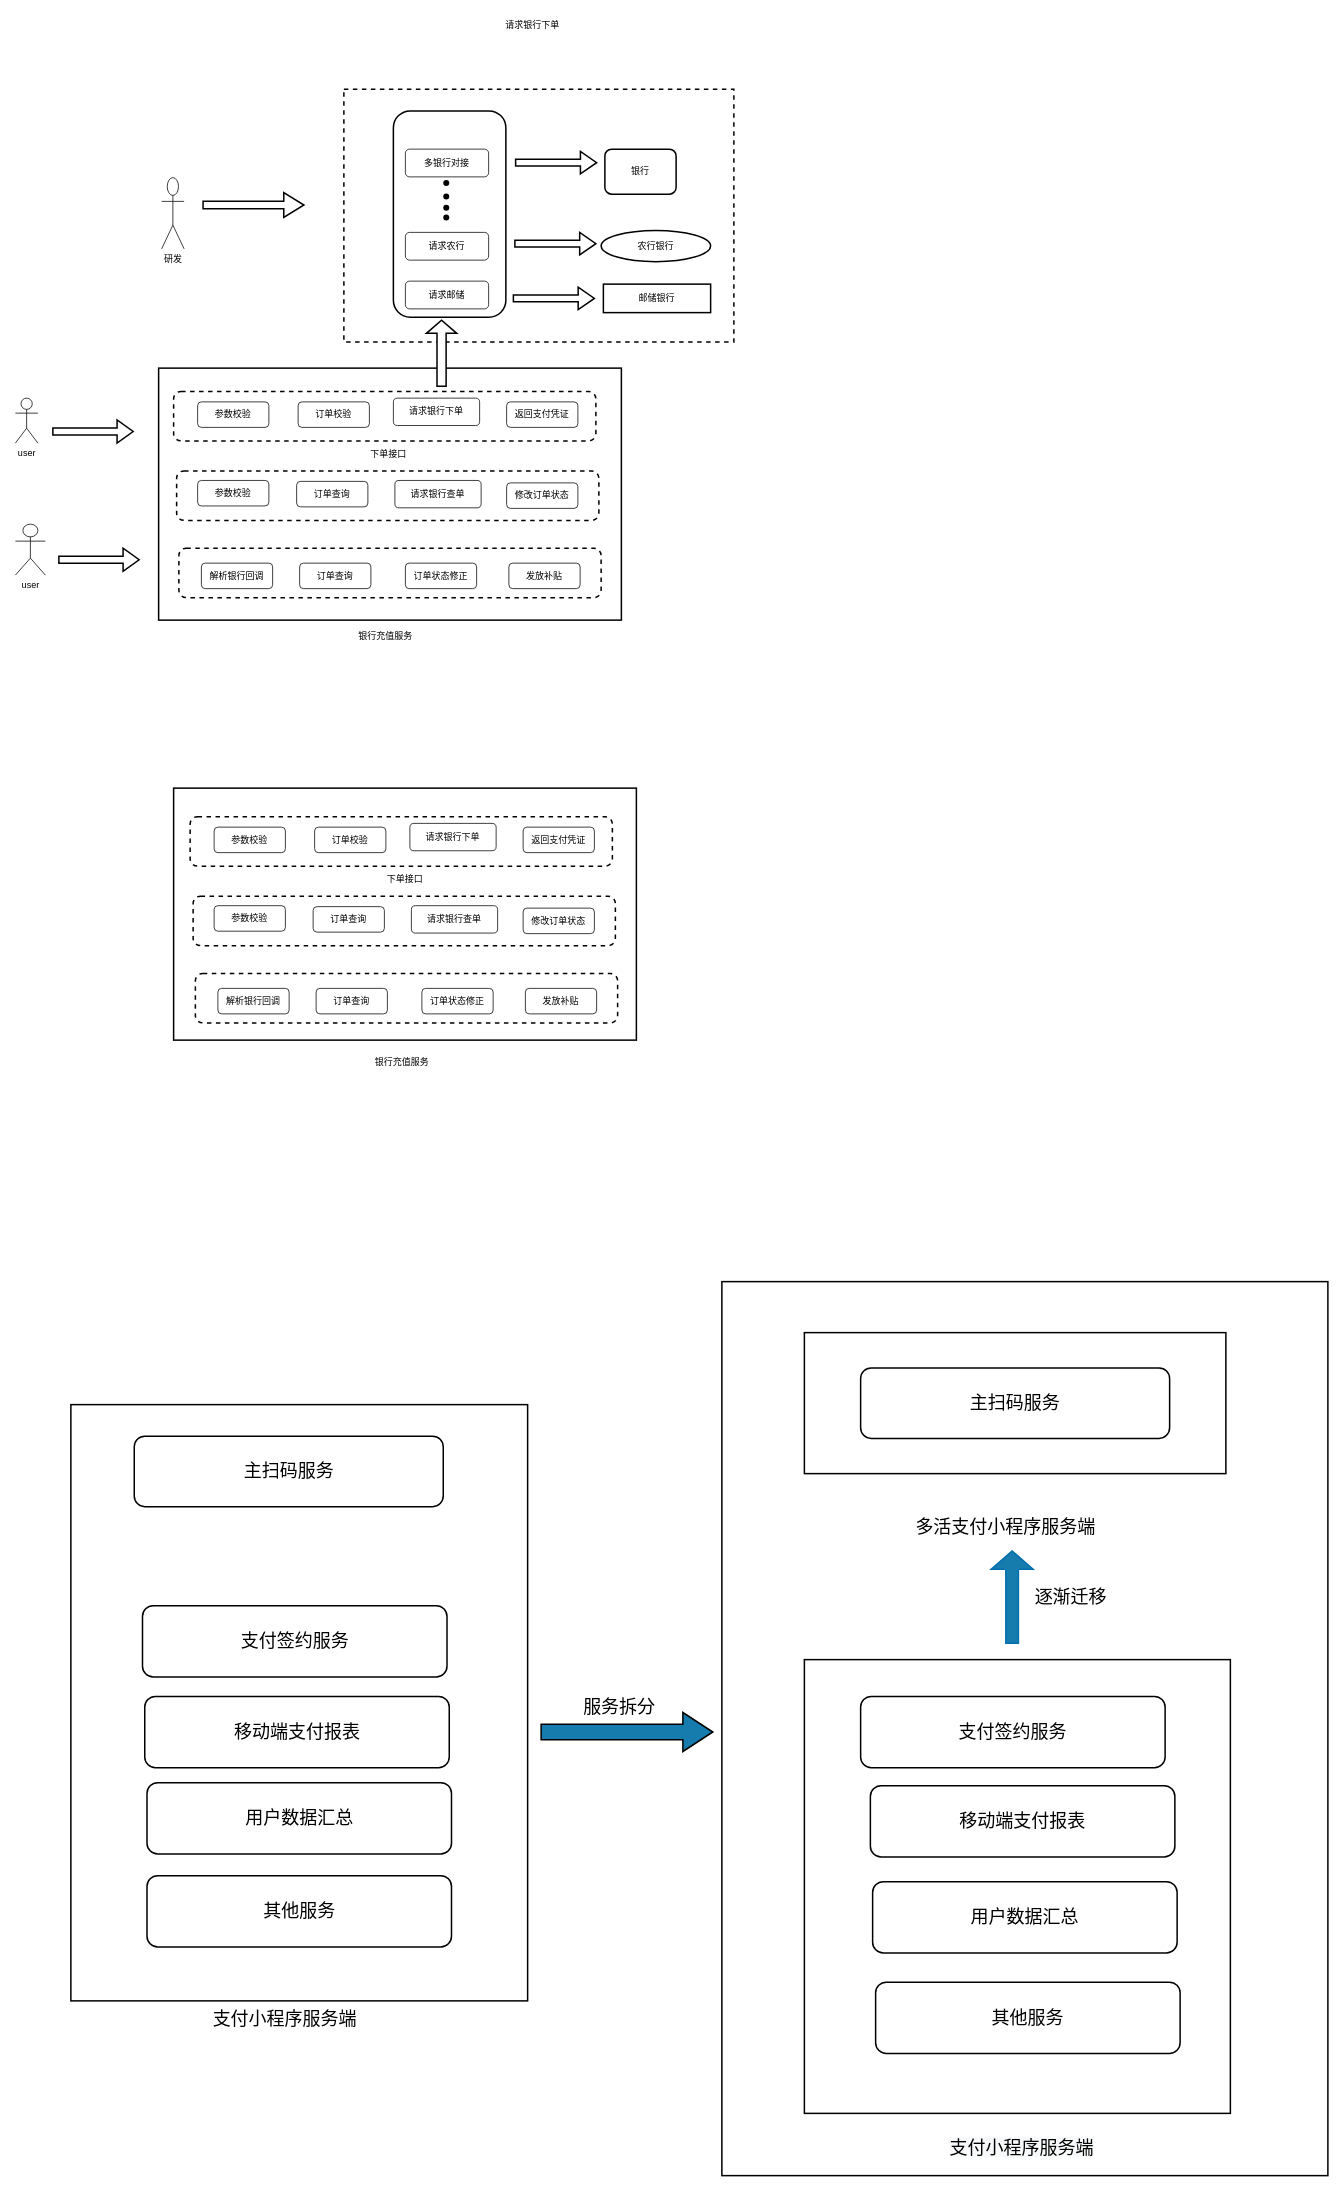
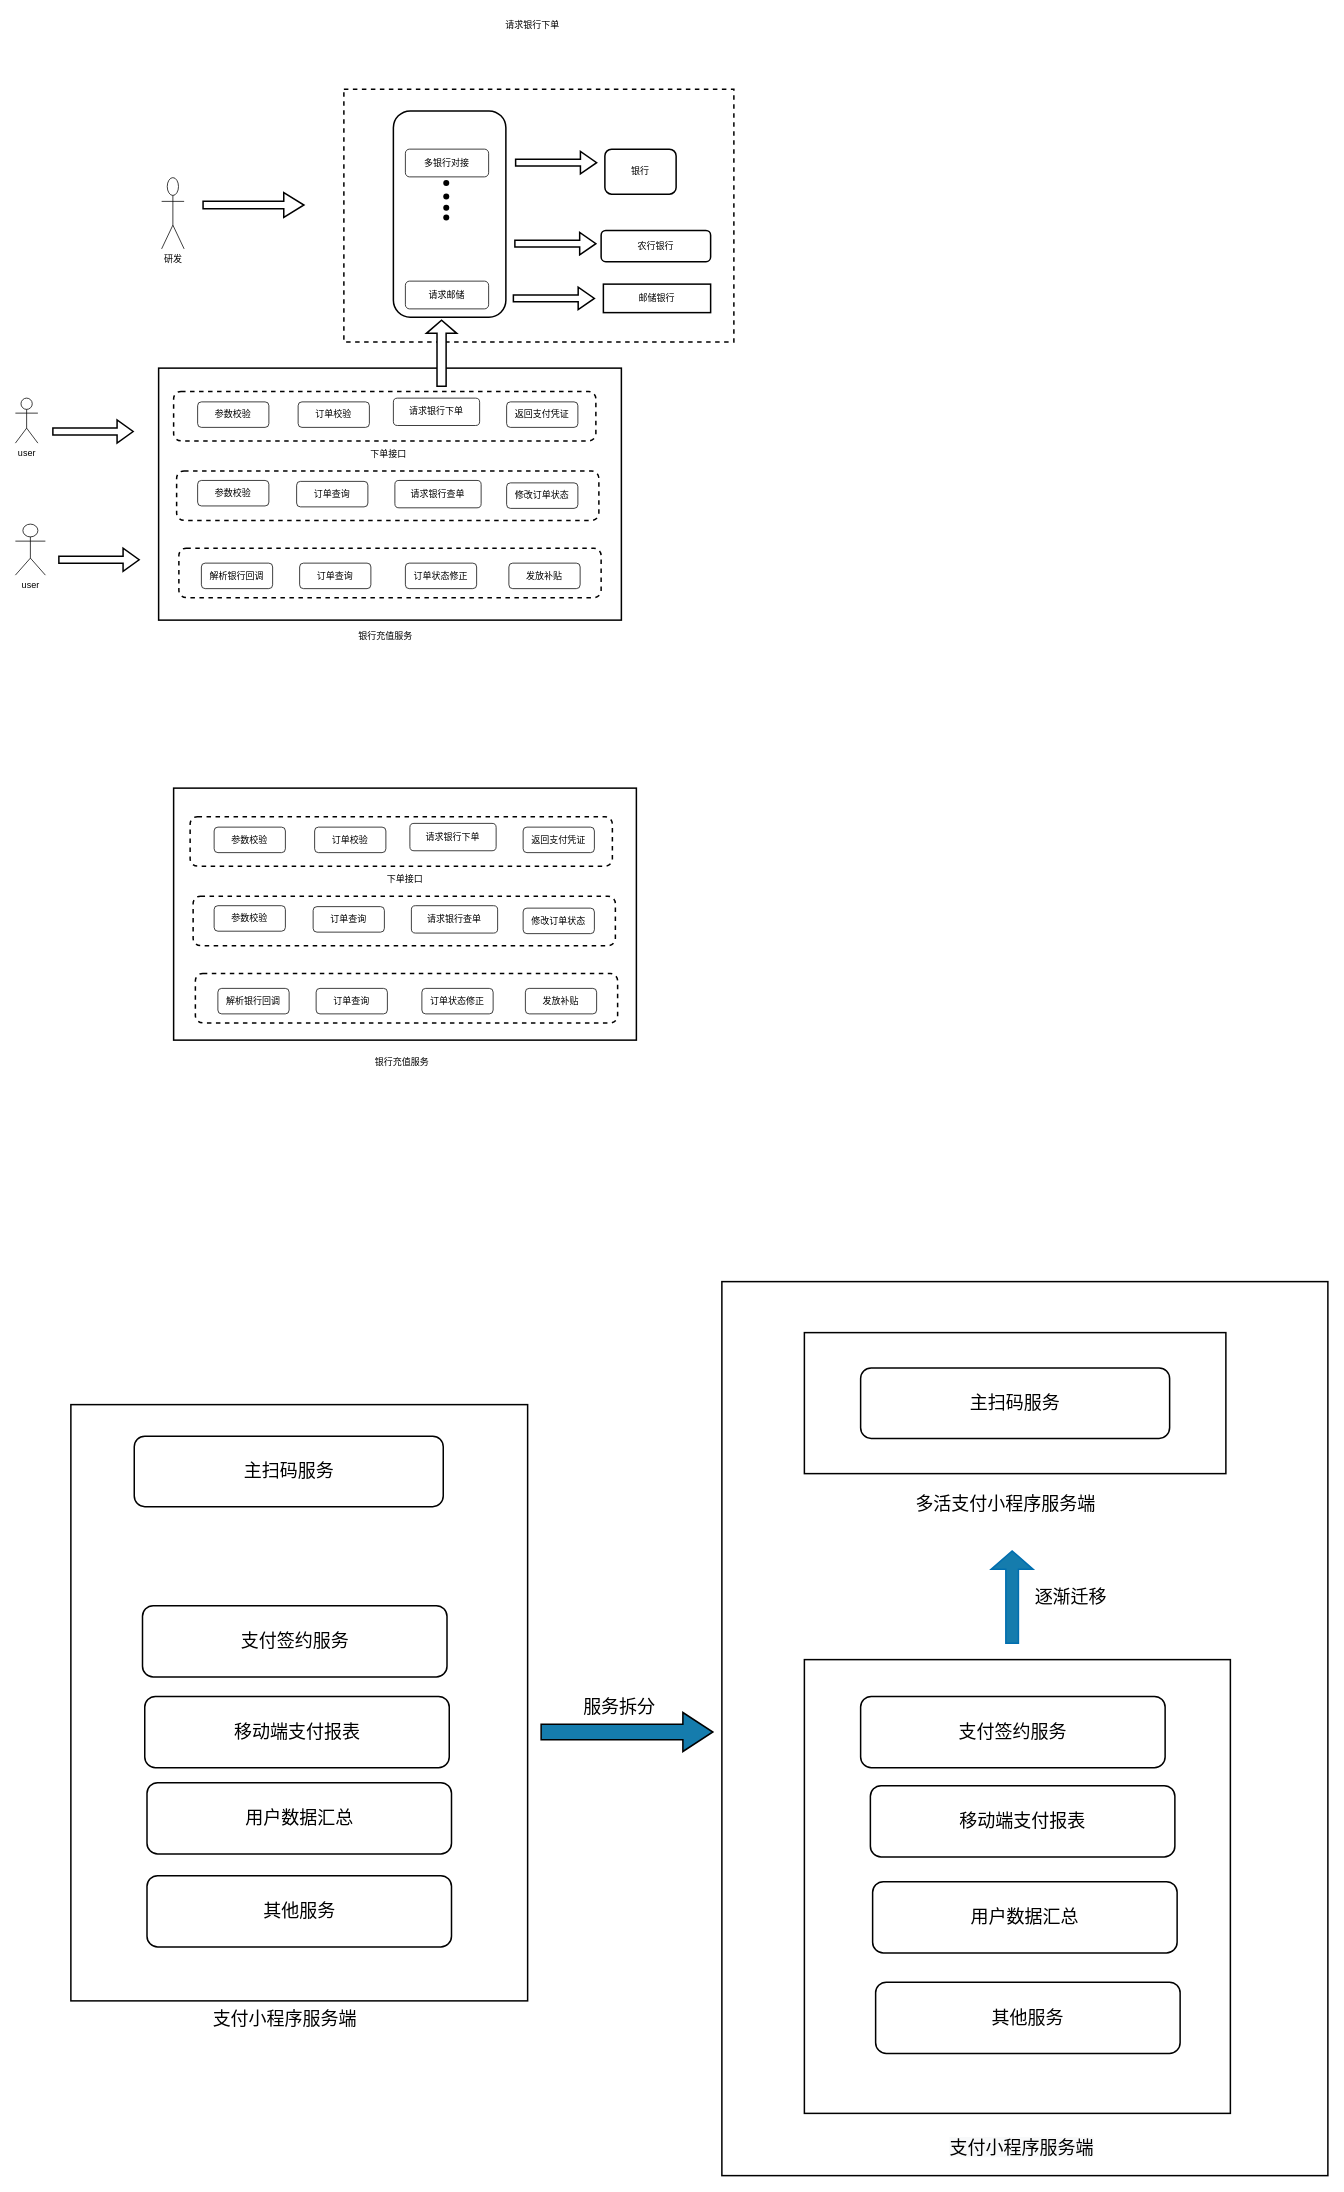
- <mxCell id="7" value="请求农行" style="rounded=1;whiteSpace=wrap;html=1;strokeWidth=1;" vertex="1" parent="1"><mxGeometry x="540" y="309" width="111" height="37" as="geometry" /></mxCell>
- <mxCell id="28" value="农行银行" style="ellipse;whiteSpace=wrap;html=1;strokeWidth=2;" vertex="1" parent="1"><mxGeometry x="801" y="306.5" width="146" height="41.5" as="geometry" /></mxCell>
+ <mxCell id="28" value="农行银行" style="rounded=1;whiteSpace=wrap;html=1;strokeWidth=2;" vertex="1" parent="1"><mxGeometry x="801" y="306.5" width="146" height="41.5" as="geometry" /></mxCell>
- <mxCell id="71" value="多活支付小程序服务端" style="text;html=1;align=center;verticalAlign=middle;resizable=0;points=[];autosize=1;strokeColor=none;fillColor=none;fontSize=24;strokeWidth=2;" vertex="1" parent="1"><mxGeometry x="1211" y="2014" width="258" height="41" as="geometry" /></mxCell>
+ <mxCell id="71" value="多活支付小程序服务端" style="text;html=1;align=center;verticalAlign=middle;resizable=0;points=[];autosize=1;strokeColor=none;fillColor=none;fontSize=24;strokeWidth=2;" vertex="1" parent="1"><mxGeometry x="1211" y="1984" width="258" height="41" as="geometry" /></mxCell>
